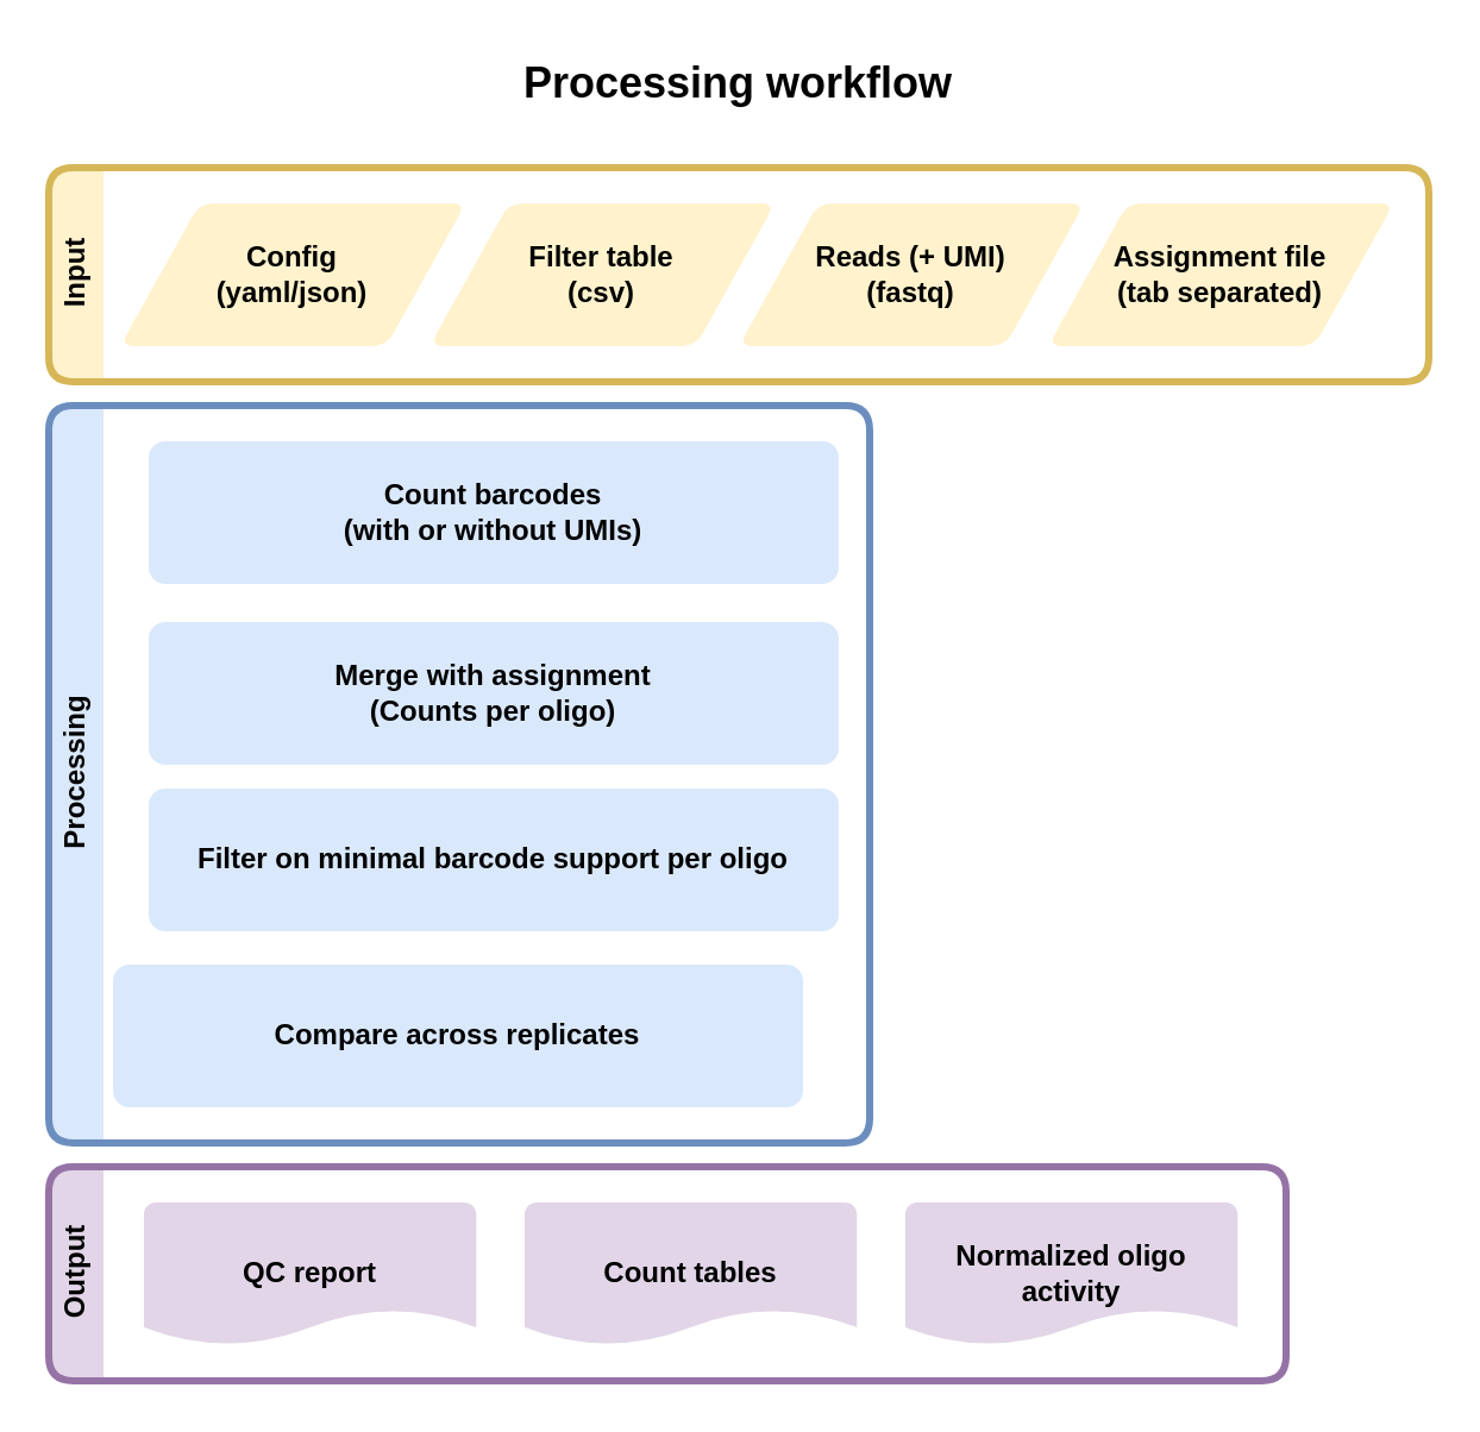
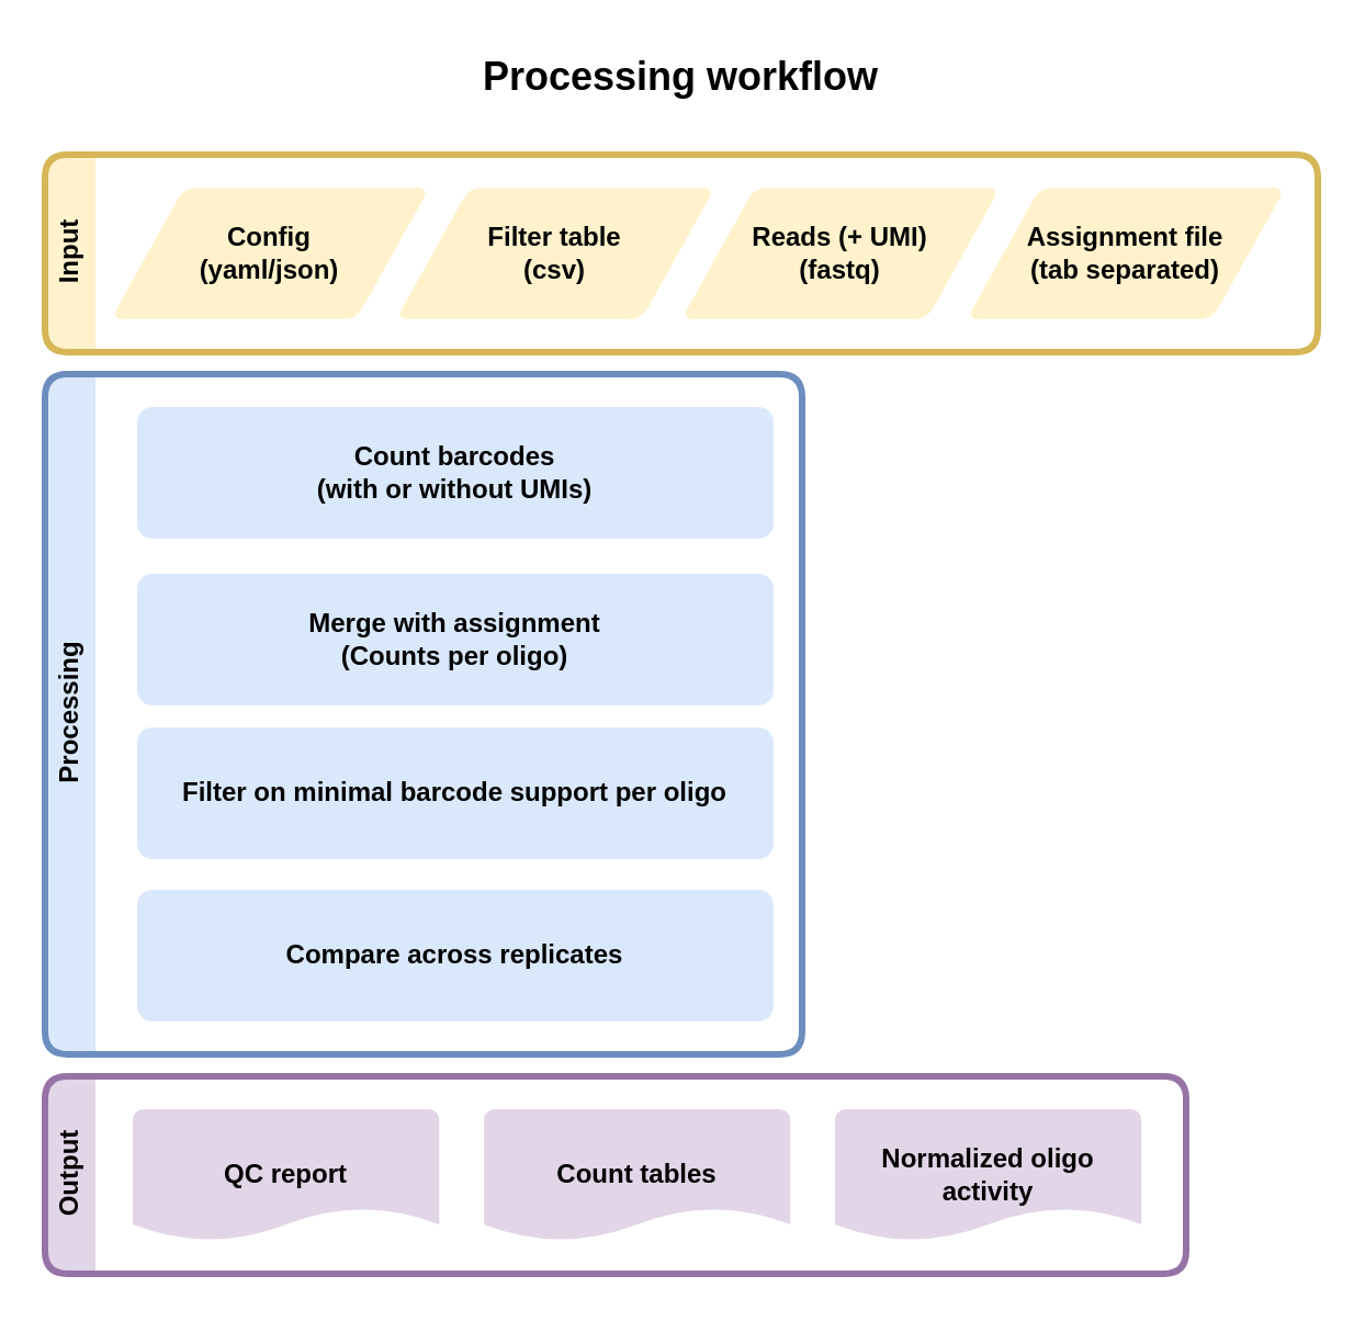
- <mxCell id="6" value="Compare across replicates" style="rounded=1;whiteSpace=wrap;html=1;absoluteArcSize=1;arcSize=14;strokeWidth=2;labelBackgroundColor=none;fillColor=#dae8fc;strokeColor=none;fontStyle=1" parent="2" vertex="1"><mxGeometry x="27" y="235" width="290" height="60" as="geometry" /></mxCell>
+ <mxCell id="6" value="Compare across replicates" style="rounded=1;whiteSpace=wrap;html=1;absoluteArcSize=1;arcSize=14;strokeWidth=2;labelBackgroundColor=none;fillColor=#dae8fc;strokeColor=none;fontStyle=1" parent="2" vertex="1"><mxGeometry x="42" y="235" width="290" height="60" as="geometry" /></mxCell>
